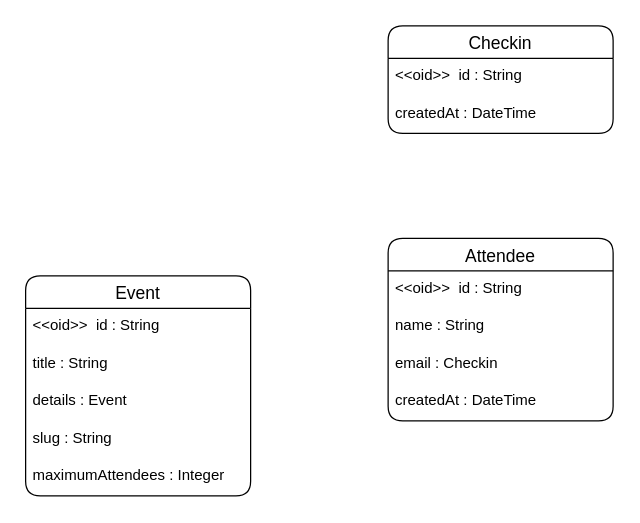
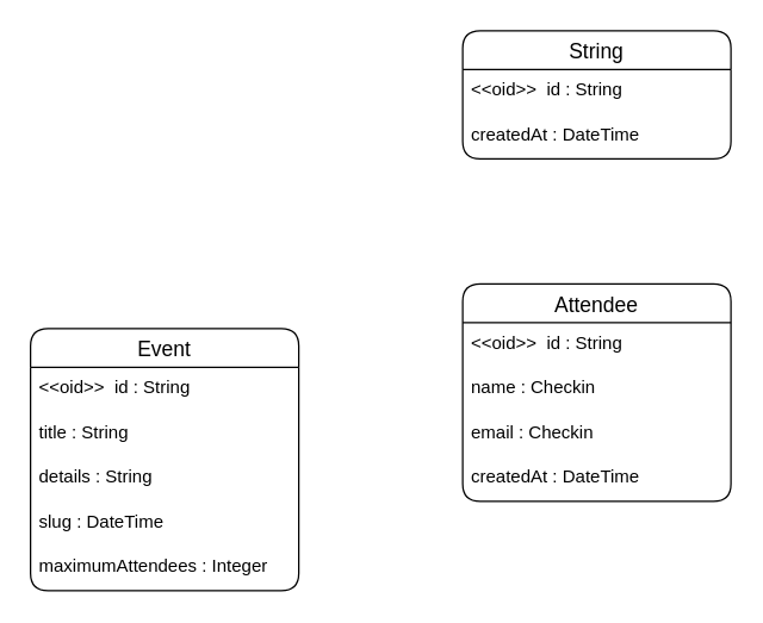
- <mxCell id="13" value="Checkin" style="swimlane;fontStyle=0;childLayout=stackLayout;horizontal=1;startSize=26;horizontalStack=0;resizeParent=1;resizeParentMax=0;resizeLast=0;collapsible=1;marginBottom=0;align=center;fontSize=14;rounded=1;" parent="1" vertex="1"><mxGeometry x="310" y="20" width="180" height="86" as="geometry" /></mxCell>
+ <mxCell id="13" value="String" style="swimlane;fontStyle=0;childLayout=stackLayout;horizontal=1;startSize=26;horizontalStack=0;resizeParent=1;resizeParentMax=0;resizeLast=0;collapsible=1;marginBottom=0;align=center;fontSize=14;rounded=1;" parent="1" vertex="1"><mxGeometry x="310" y="20" width="180" height="86" as="geometry" /></mxCell>
- <mxCell id="10" value="name : String" style="text;strokeColor=none;fillColor=none;spacingLeft=4;spacingRight=4;overflow=hidden;rotatable=0;points=[[0,0.5],[1,0.5]];portConstraint=eastwest;fontSize=12;" parent="8" vertex="1"><mxGeometry y="56" width="180" height="30" as="geometry" /></mxCell>
+ <mxCell id="10" value="name : Checkin" style="text;strokeColor=none;fillColor=none;spacingLeft=4;spacingRight=4;overflow=hidden;rotatable=0;points=[[0,0.5],[1,0.5]];portConstraint=eastwest;fontSize=12;" parent="8" vertex="1"><mxGeometry y="56" width="180" height="30" as="geometry" /></mxCell>
- <mxCell id="5" value="details : Event" style="text;strokeColor=none;fillColor=none;spacingLeft=4;spacingRight=4;overflow=hidden;rotatable=0;points=[[0,0.5],[1,0.5]];portConstraint=eastwest;fontSize=12;" parent="2" vertex="1"><mxGeometry y="86" width="180" height="30" as="geometry" /></mxCell>
+ <mxCell id="5" value="details : String" style="text;strokeColor=none;fillColor=none;spacingLeft=4;spacingRight=4;overflow=hidden;rotatable=0;points=[[0,0.5],[1,0.5]];portConstraint=eastwest;fontSize=12;" parent="2" vertex="1"><mxGeometry y="86" width="180" height="30" as="geometry" /></mxCell>
- <mxCell id="6" value="slug : String" style="text;strokeColor=none;fillColor=none;spacingLeft=4;spacingRight=4;overflow=hidden;rotatable=0;points=[[0,0.5],[1,0.5]];portConstraint=eastwest;fontSize=12;" parent="2" vertex="1"><mxGeometry y="116" width="180" height="30" as="geometry" /></mxCell>
+ <mxCell id="6" value="slug : DateTime" style="text;strokeColor=none;fillColor=none;spacingLeft=4;spacingRight=4;overflow=hidden;rotatable=0;points=[[0,0.5],[1,0.5]];portConstraint=eastwest;fontSize=12;" parent="2" vertex="1"><mxGeometry y="116" width="180" height="30" as="geometry" /></mxCell>
